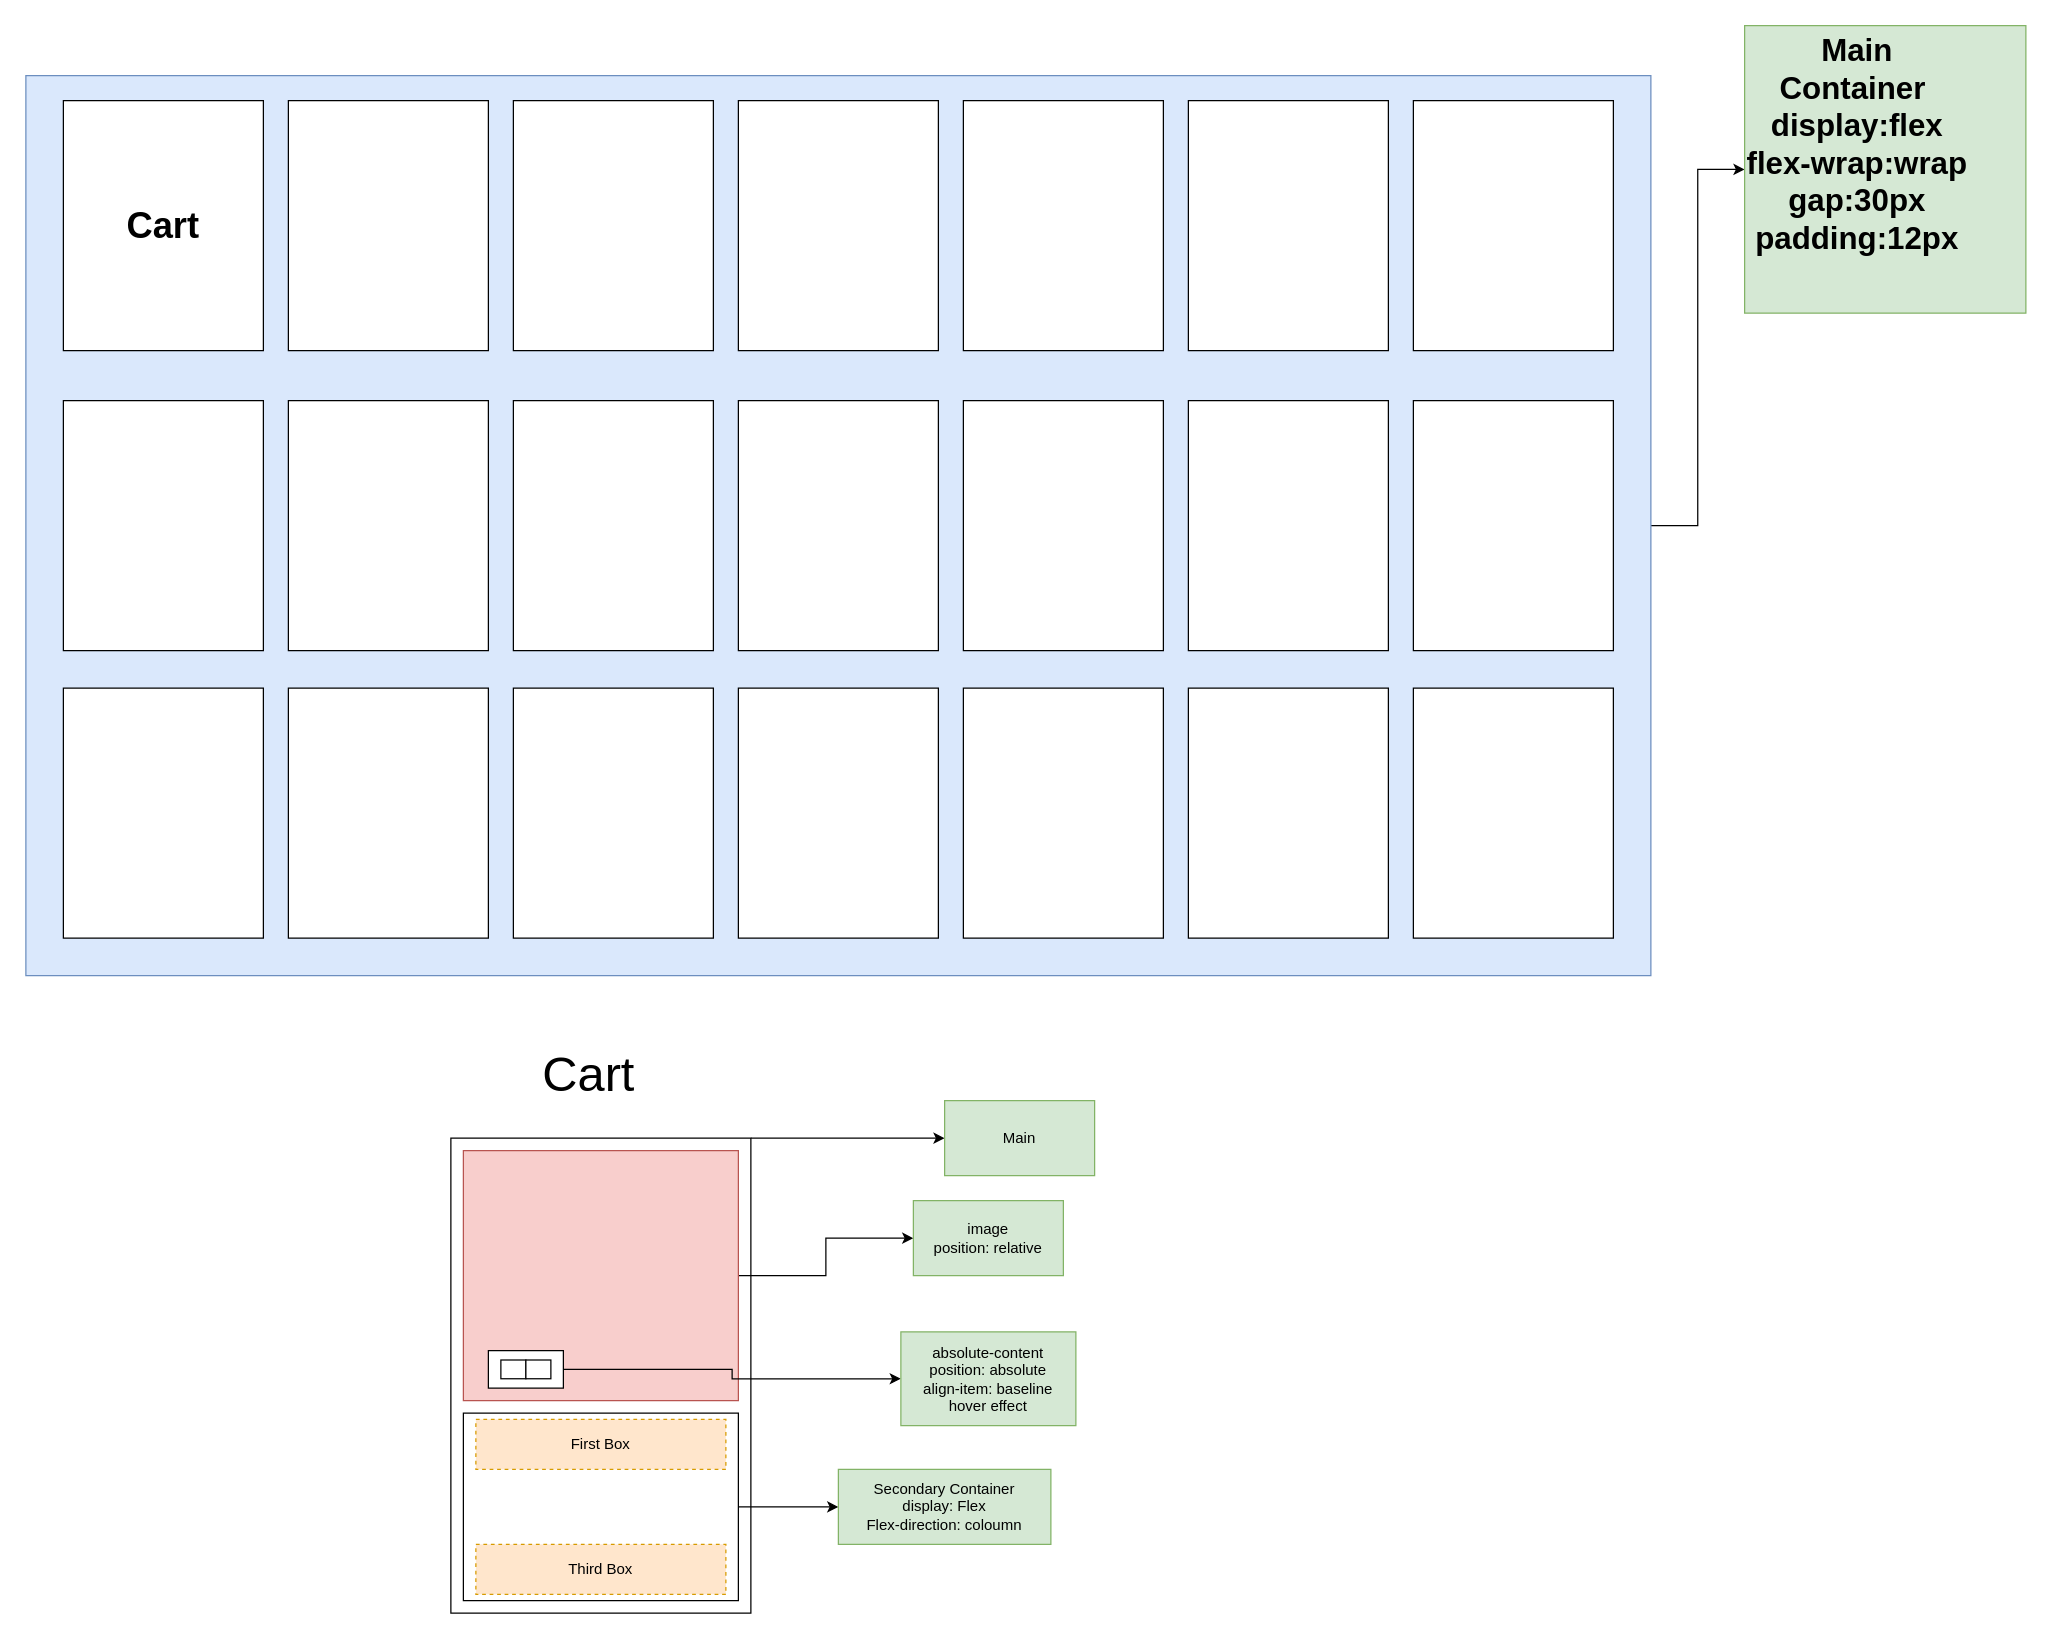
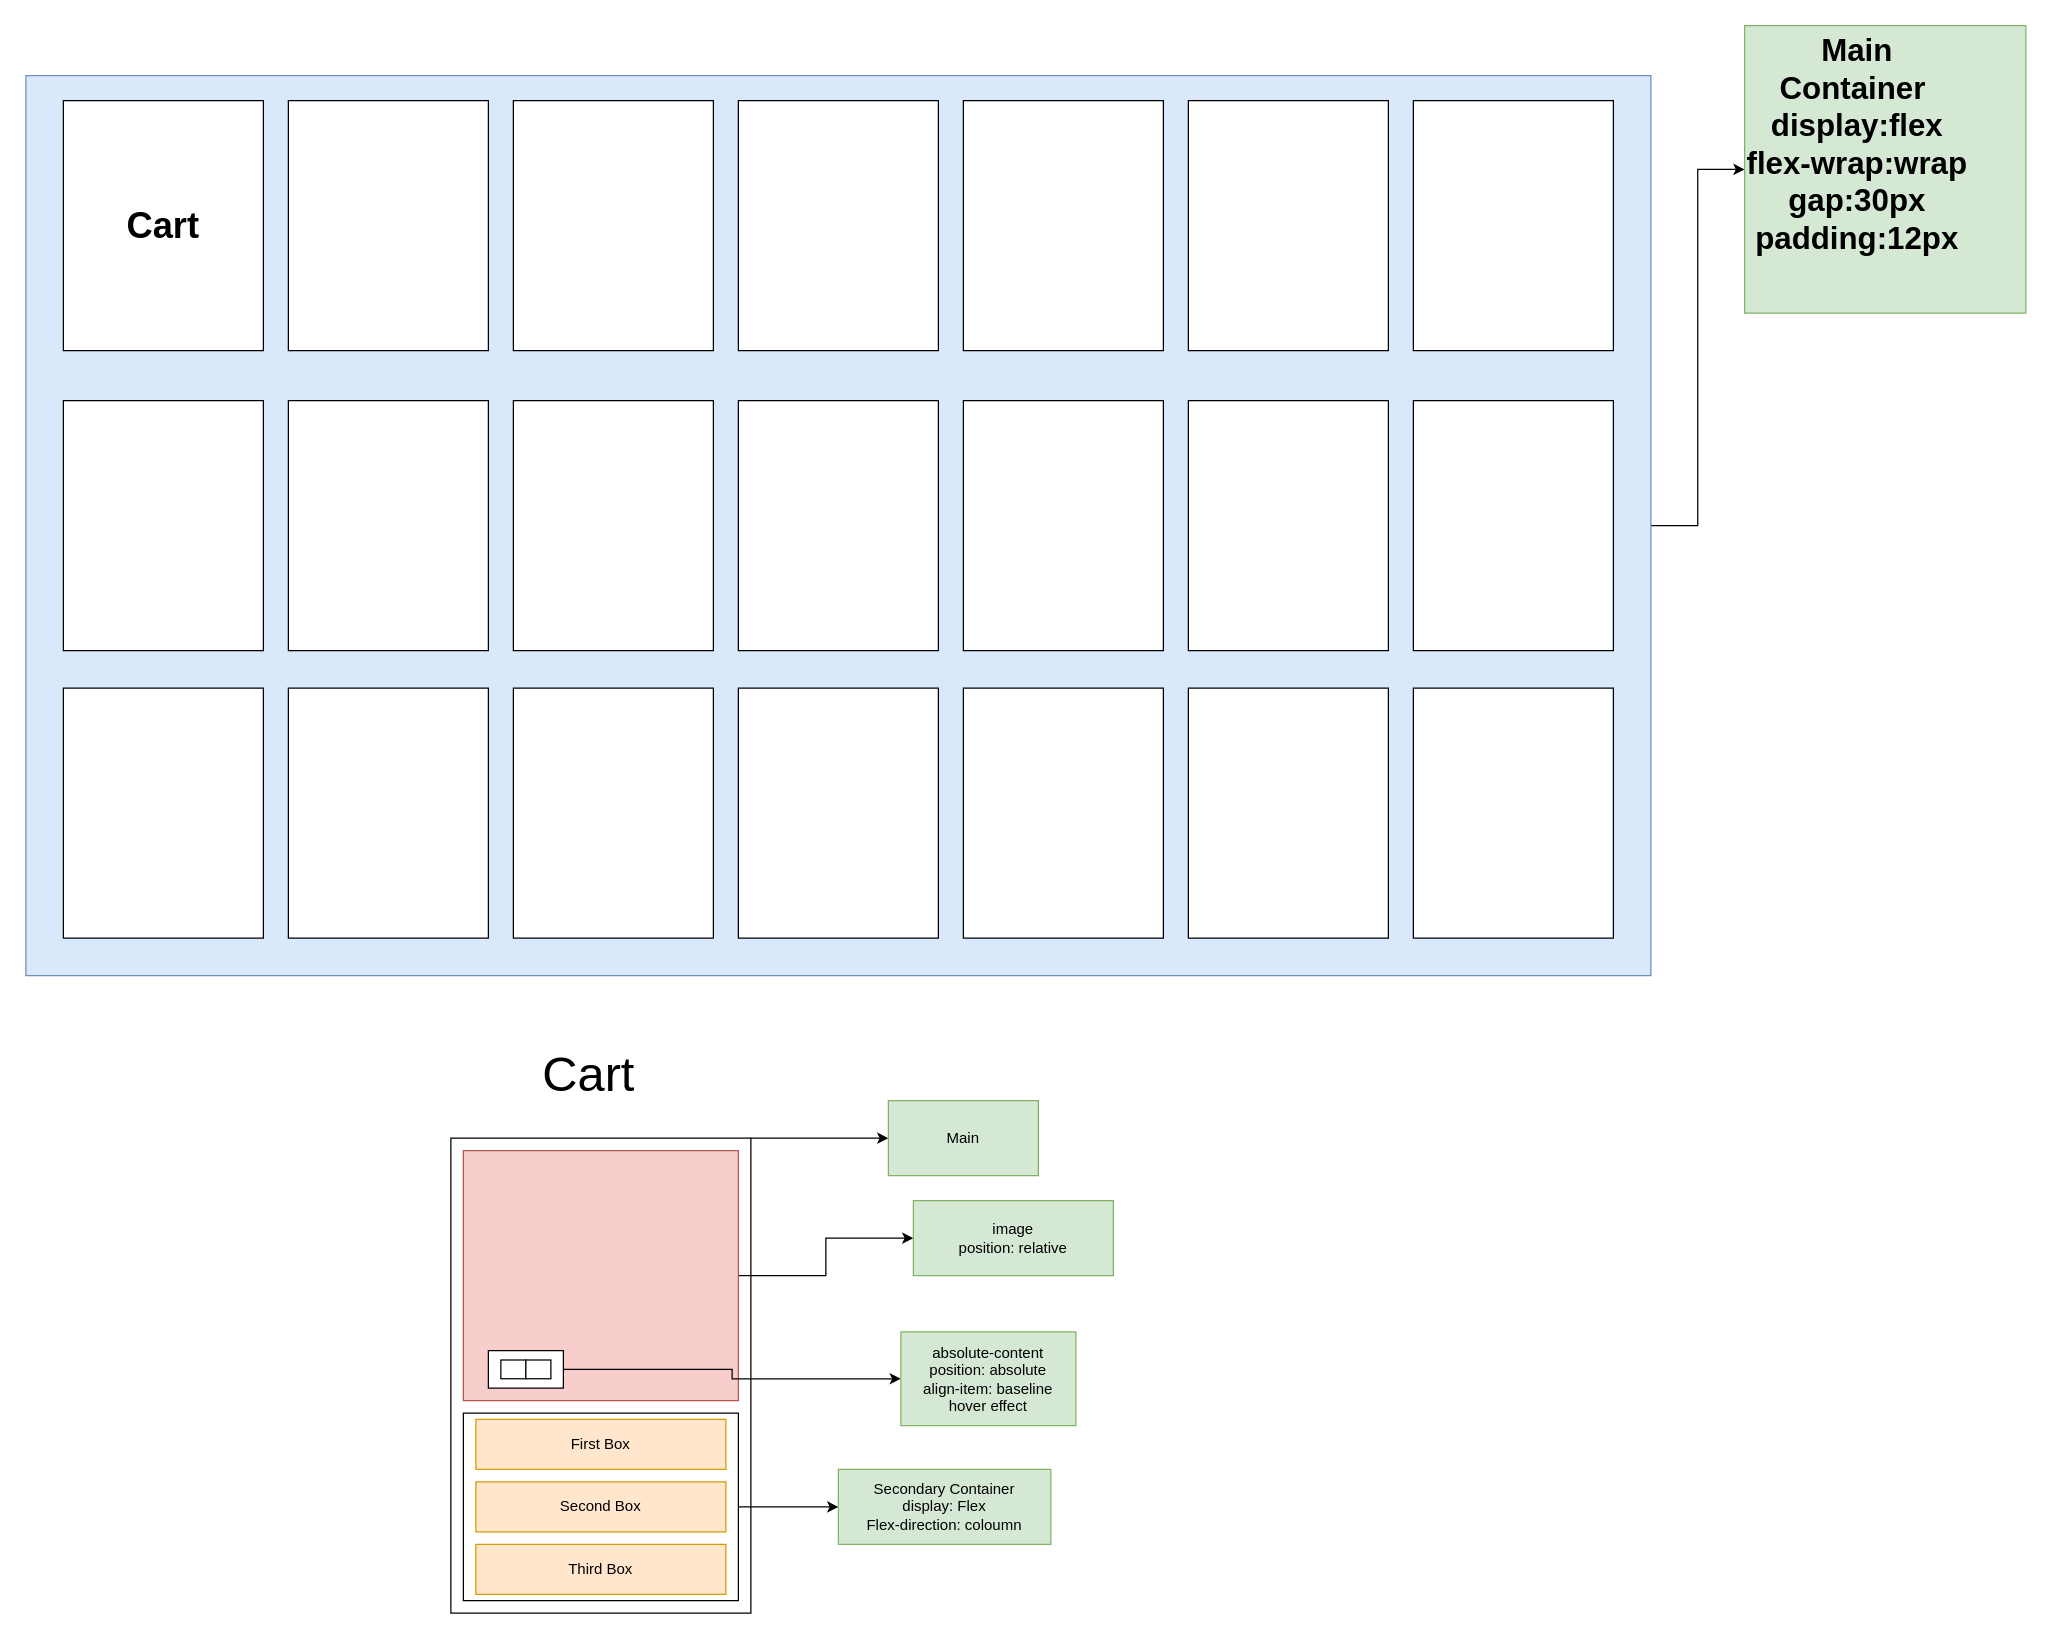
- <mxCell id="4" value="Main" style="whiteSpace=wrap;html=1;rounded=0;fillColor=#d5e8d4;strokeColor=#82b366;" parent="1" vertex="1"><mxGeometry x="755" y="880" width="120" height="60" as="geometry" /></mxCell>
+ <mxCell id="4" value="Main" style="whiteSpace=wrap;html=1;rounded=0;fillColor=#d5e8d4;strokeColor=#82b366;" parent="1" vertex="1"><mxGeometry x="710" y="880" width="120" height="60" as="geometry" /></mxCell>
- <mxCell id="7" value="image&lt;br&gt;position: relative" style="whiteSpace=wrap;html=1;rounded=0;fillColor=#d5e8d4;strokeColor=#82b366;" parent="1" vertex="1"><mxGeometry x="730" y="960" width="120" height="60" as="geometry" /></mxCell>
+ <mxCell id="7" value="image&lt;br&gt;position: relative" style="whiteSpace=wrap;html=1;rounded=0;fillColor=#d5e8d4;strokeColor=#82b366;" parent="1" vertex="1"><mxGeometry x="730" y="960" width="160" height="60" as="geometry" /></mxCell>
- <mxCell id="11" value="First Box" style="rounded=0;whiteSpace=wrap;html=1;fillColor=#ffe6cc;strokeColor=#d79b00;dashed=1;" parent="1" vertex="1"><mxGeometry x="380" y="1135" width="200" height="40" as="geometry" /></mxCell>
+ <mxCell id="11" value="First Box" style="rounded=0;whiteSpace=wrap;html=1;fillColor=#ffe6cc;strokeColor=#d79b00;" parent="1" vertex="1"><mxGeometry x="380" y="1135" width="200" height="40" as="geometry" /></mxCell>
+ <mxCell id="12" value="Second Box" style="rounded=0;whiteSpace=wrap;html=1;fillColor=#ffe6cc;strokeColor=#d79b00;" parent="1" vertex="1"><mxGeometry x="380" y="1185" width="200" height="40" as="geometry" /></mxCell>
- <mxCell id="13" value="Third Box" style="rounded=0;whiteSpace=wrap;html=1;fillColor=#ffe6cc;strokeColor=#d79b00;dashed=1;" parent="1" vertex="1"><mxGeometry x="380" y="1235" width="200" height="40" as="geometry" /></mxCell>
+ <mxCell id="13" value="Third Box" style="rounded=0;whiteSpace=wrap;html=1;fillColor=#ffe6cc;strokeColor=#d79b00;" parent="1" vertex="1"><mxGeometry x="380" y="1235" width="200" height="40" as="geometry" /></mxCell>
